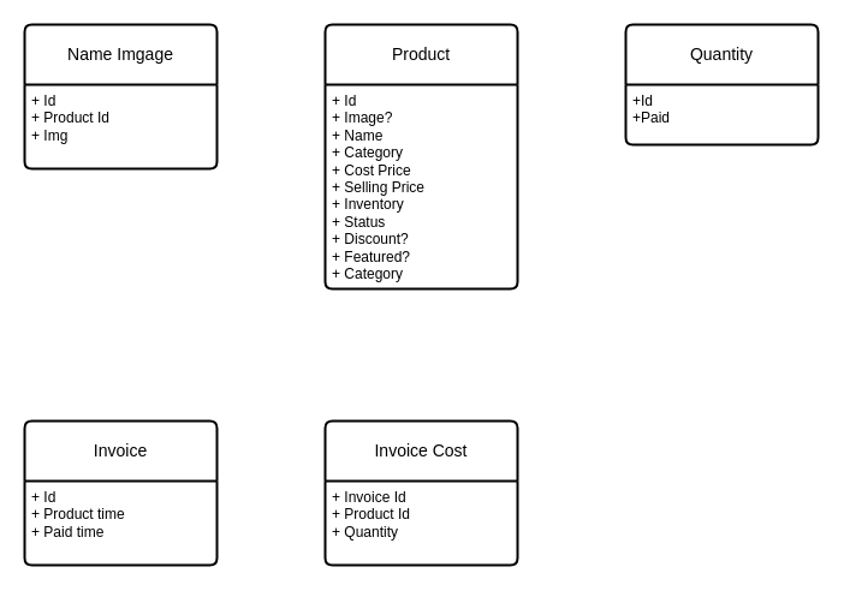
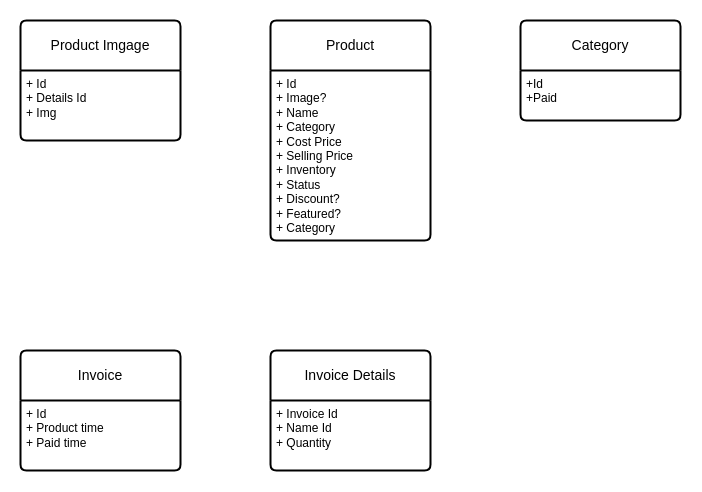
- <mxCell id="4" value="Name Imgage" style="swimlane;childLayout=stackLayout;horizontal=1;startSize=50;horizontalStack=0;rounded=1;fontSize=14;fontStyle=0;strokeWidth=2;resizeParent=0;resizeLast=1;shadow=0;dashed=0;align=center;arcSize=4;whiteSpace=wrap;html=1;" vertex="1" parent="1"><mxGeometry x="20" y="20" width="160" height="120" as="geometry" /></mxCell>
+ <mxCell id="4" value="Product Imgage" style="swimlane;childLayout=stackLayout;horizontal=1;startSize=50;horizontalStack=0;rounded=1;fontSize=14;fontStyle=0;strokeWidth=2;resizeParent=0;resizeLast=1;shadow=0;dashed=0;align=center;arcSize=4;whiteSpace=wrap;html=1;" vertex="1" parent="1"><mxGeometry x="20" y="20" width="160" height="120" as="geometry" /></mxCell>
- <mxCell id="6" value="Quantity" style="swimlane;childLayout=stackLayout;horizontal=1;startSize=50;horizontalStack=0;rounded=1;fontSize=14;fontStyle=0;strokeWidth=2;resizeParent=0;resizeLast=1;shadow=0;dashed=0;align=center;arcSize=4;whiteSpace=wrap;html=1;" vertex="1" parent="1"><mxGeometry x="520" y="20" width="160" height="100" as="geometry" /></mxCell>
+ <mxCell id="6" value="Category" style="swimlane;childLayout=stackLayout;horizontal=1;startSize=50;horizontalStack=0;rounded=1;fontSize=14;fontStyle=0;strokeWidth=2;resizeParent=0;resizeLast=1;shadow=0;dashed=0;align=center;arcSize=4;whiteSpace=wrap;html=1;" vertex="1" parent="1"><mxGeometry x="520" y="20" width="160" height="100" as="geometry" /></mxCell>
- <mxCell id="5" value="+ Id&lt;br&gt;+ Product Id&lt;br&gt;+ Img" style="align=left;strokeColor=none;fillColor=none;spacingLeft=4;fontSize=12;verticalAlign=top;resizable=0;rotatable=0;part=1;html=1;" vertex="1" parent="4"><mxGeometry y="50" width="160" height="70" as="geometry" /></mxCell>
+ <mxCell id="5" value="+ Id&lt;br&gt;+ Details Id&lt;br&gt;+ Img" style="align=left;strokeColor=none;fillColor=none;spacingLeft=4;fontSize=12;verticalAlign=top;resizable=0;rotatable=0;part=1;html=1;" vertex="1" parent="4"><mxGeometry y="50" width="160" height="70" as="geometry" /></mxCell>
- <mxCell id="10" value="Invoice Cost" style="swimlane;childLayout=stackLayout;horizontal=1;startSize=50;horizontalStack=0;rounded=1;fontSize=14;fontStyle=0;strokeWidth=2;resizeParent=0;resizeLast=1;shadow=0;dashed=0;align=center;arcSize=4;whiteSpace=wrap;html=1;" vertex="1" parent="1"><mxGeometry x="270" y="350" width="160" height="120" as="geometry" /></mxCell>
+ <mxCell id="10" value="Invoice Details" style="swimlane;childLayout=stackLayout;horizontal=1;startSize=50;horizontalStack=0;rounded=1;fontSize=14;fontStyle=0;strokeWidth=2;resizeParent=0;resizeLast=1;shadow=0;dashed=0;align=center;arcSize=4;whiteSpace=wrap;html=1;" vertex="1" parent="1"><mxGeometry x="270" y="350" width="160" height="120" as="geometry" /></mxCell>
- <mxCell id="11" value="+ Invoice Id&lt;br&gt;+ Product Id&lt;br&gt;+ Quantity" style="align=left;strokeColor=none;fillColor=none;spacingLeft=4;fontSize=12;verticalAlign=top;resizable=0;rotatable=0;part=1;html=1;" vertex="1" parent="10"><mxGeometry y="50" width="160" height="70" as="geometry" /></mxCell>
+ <mxCell id="11" value="+ Invoice Id&lt;br&gt;+ Name Id&lt;br&gt;+ Quantity" style="align=left;strokeColor=none;fillColor=none;spacingLeft=4;fontSize=12;verticalAlign=top;resizable=0;rotatable=0;part=1;html=1;" vertex="1" parent="10"><mxGeometry y="50" width="160" height="70" as="geometry" /></mxCell>
